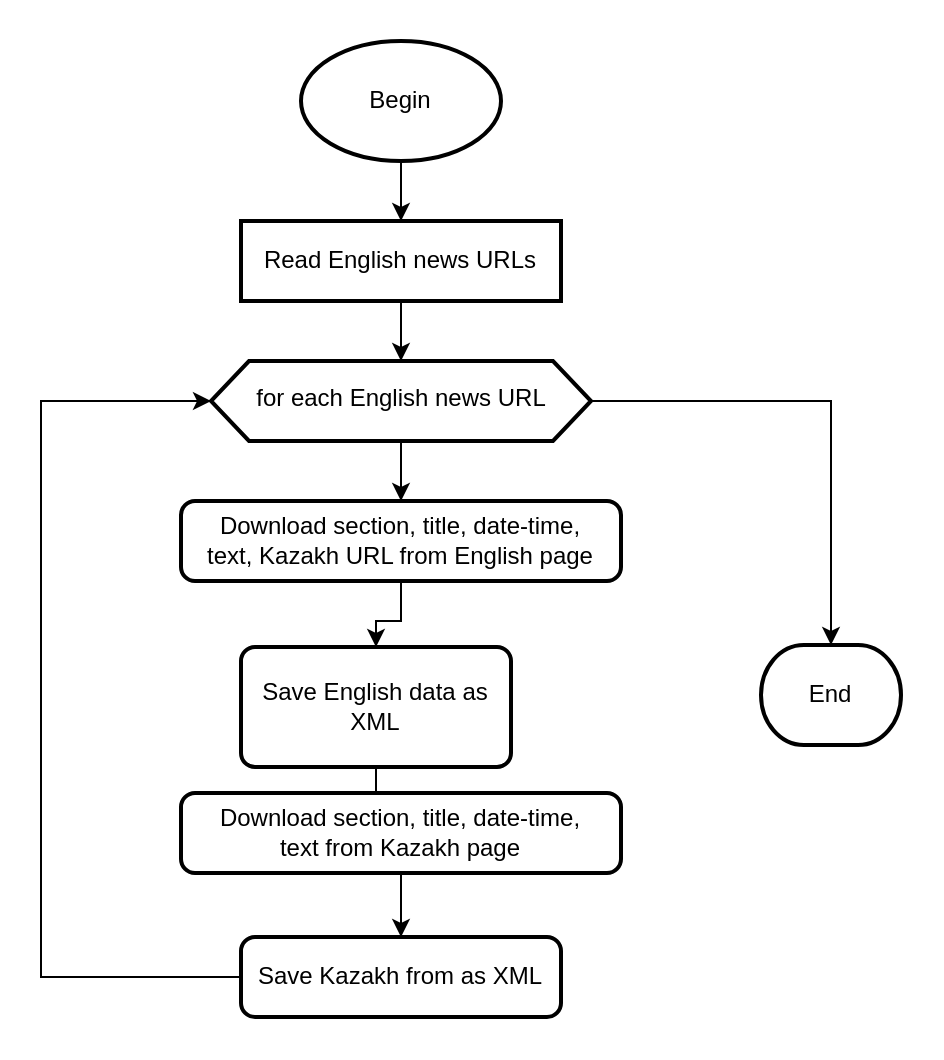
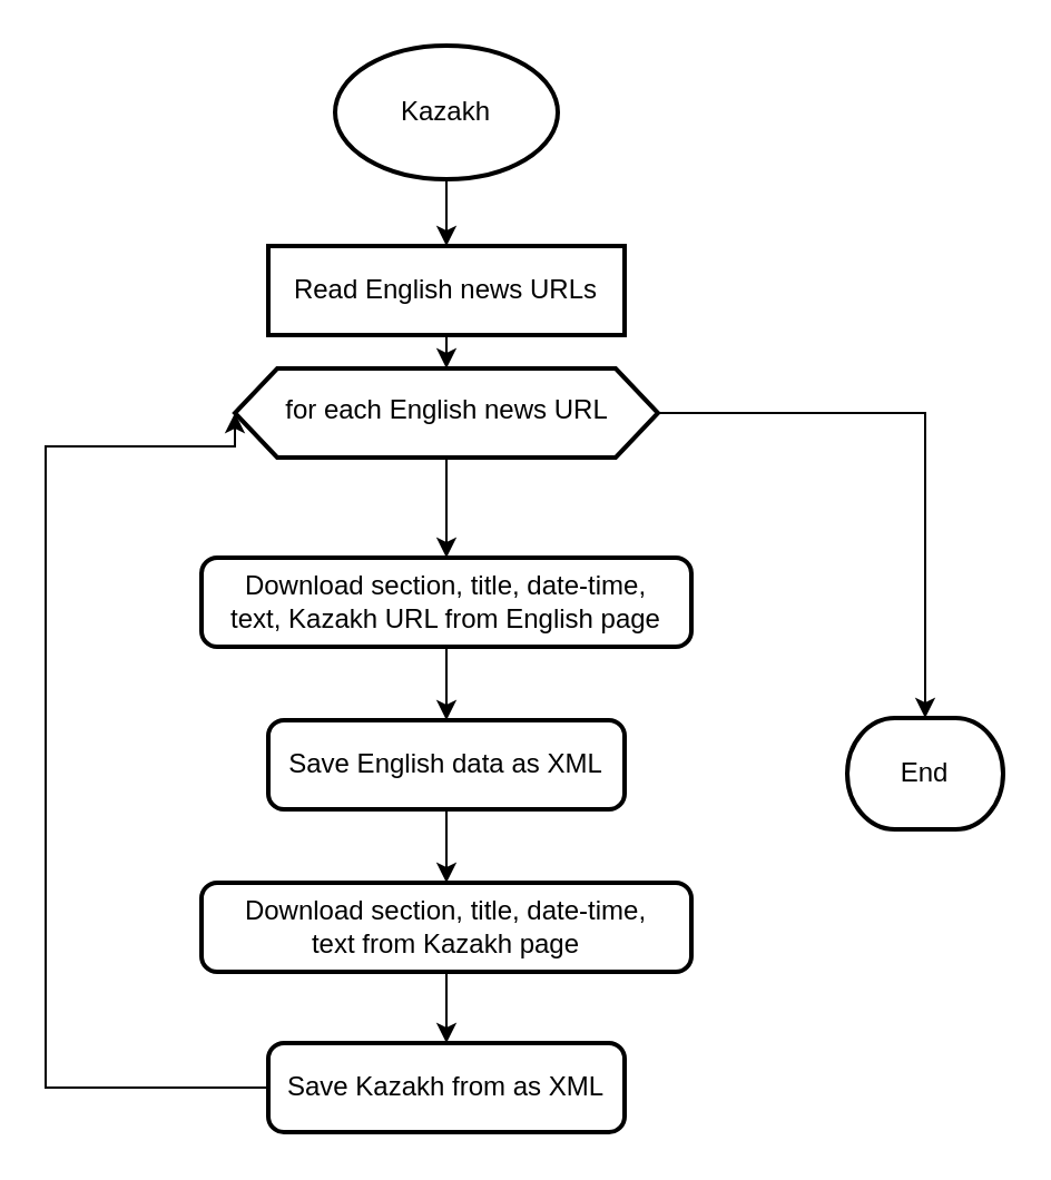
- <mxCell id="3" value="Begin" style="strokeWidth=2;html=1;shape=mxgraph.flowchart.start_1;whiteSpace=wrap;" vertex="1" parent="1"><mxGeometry x="150" y="20" width="100" height="60" as="geometry" /></mxCell>
+ <mxCell id="3" value="Kazakh" style="strokeWidth=2;html=1;shape=mxgraph.flowchart.start_1;whiteSpace=wrap;" vertex="1" parent="1"><mxGeometry x="150" y="20" width="100" height="60" as="geometry" /></mxCell>
- <mxCell id="16" value="&lt;span&gt;for each English news URL&lt;/span&gt;" style="verticalLabelPosition=bottom;verticalAlign=top;html=1;shape=hexagon;perimeter=hexagonPerimeter2;arcSize=6;size=0.1;spacingBottom=0;spacingTop=-35;strokeWidth=2;" vertex="1" parent="1"><mxGeometry x="105" y="180" width="190" height="40" as="geometry" /></mxCell>
+ <mxCell id="16" value="&lt;span&gt;for each English news URL&lt;/span&gt;" style="verticalLabelPosition=bottom;verticalAlign=top;html=1;shape=hexagon;perimeter=hexagonPerimeter2;arcSize=6;size=0.1;spacingBottom=0;spacingTop=-35;strokeWidth=2;" vertex="1" parent="1"><mxGeometry x="105" y="165" width="190" height="40" as="geometry" /></mxCell>
- <mxCell id="9" value="Save English data as XML" style="rounded=1;whiteSpace=wrap;html=1;absoluteArcSize=1;arcSize=14;strokeWidth=2;" vertex="1" parent="1"><mxGeometry x="120" y="323" width="135" height="60" as="geometry" /></mxCell>
+ <mxCell id="9" value="Save English data as XML" style="rounded=1;whiteSpace=wrap;html=1;absoluteArcSize=1;arcSize=14;strokeWidth=2;" vertex="1" parent="1"><mxGeometry x="120" y="323" width="160" height="40" as="geometry" /></mxCell>
